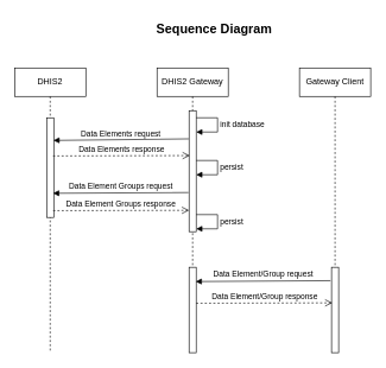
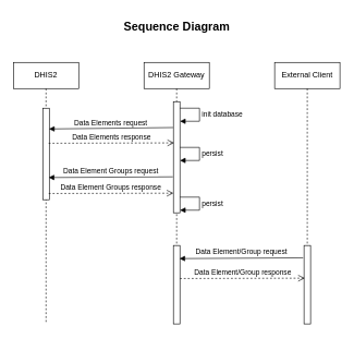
- <mxCell id="18" value="Sequence Diagram" style="text;html=1;align=center;verticalAlign=middle;resizable=0;points=[];autosize=1;strokeColor=none;fillColor=none;fontStyle=1;fontSize=18;" vertex="1" parent="1"><mxGeometry x="205" y="20" width="190" height="40" as="geometry" /></mxCell>
+ <mxCell id="18" value="Sequence Diagram" style="text;html=1;align=center;verticalAlign=middle;resizable=0;points=[];autosize=1;strokeColor=none;fillColor=none;fontStyle=1;fontSize=18;" vertex="1" parent="1"><mxGeometry x="175" y="20" width="190" height="40" as="geometry" /></mxCell>
- <mxCell id="11" value="Gateway Client" style="shape=umlLifeline;perimeter=lifelinePerimeter;whiteSpace=wrap;html=1;container=1;collapsible=0;recursiveResize=0;outlineConnect=0;" vertex="1" parent="1"><mxGeometry x="420" y="95" width="100" height="370" as="geometry" /></mxCell>
+ <mxCell id="11" value="External Client" style="shape=umlLifeline;perimeter=lifelinePerimeter;whiteSpace=wrap;html=1;container=1;collapsible=0;recursiveResize=0;outlineConnect=0;" vertex="1" parent="1"><mxGeometry x="420" y="95" width="100" height="370" as="geometry" /></mxCell>
